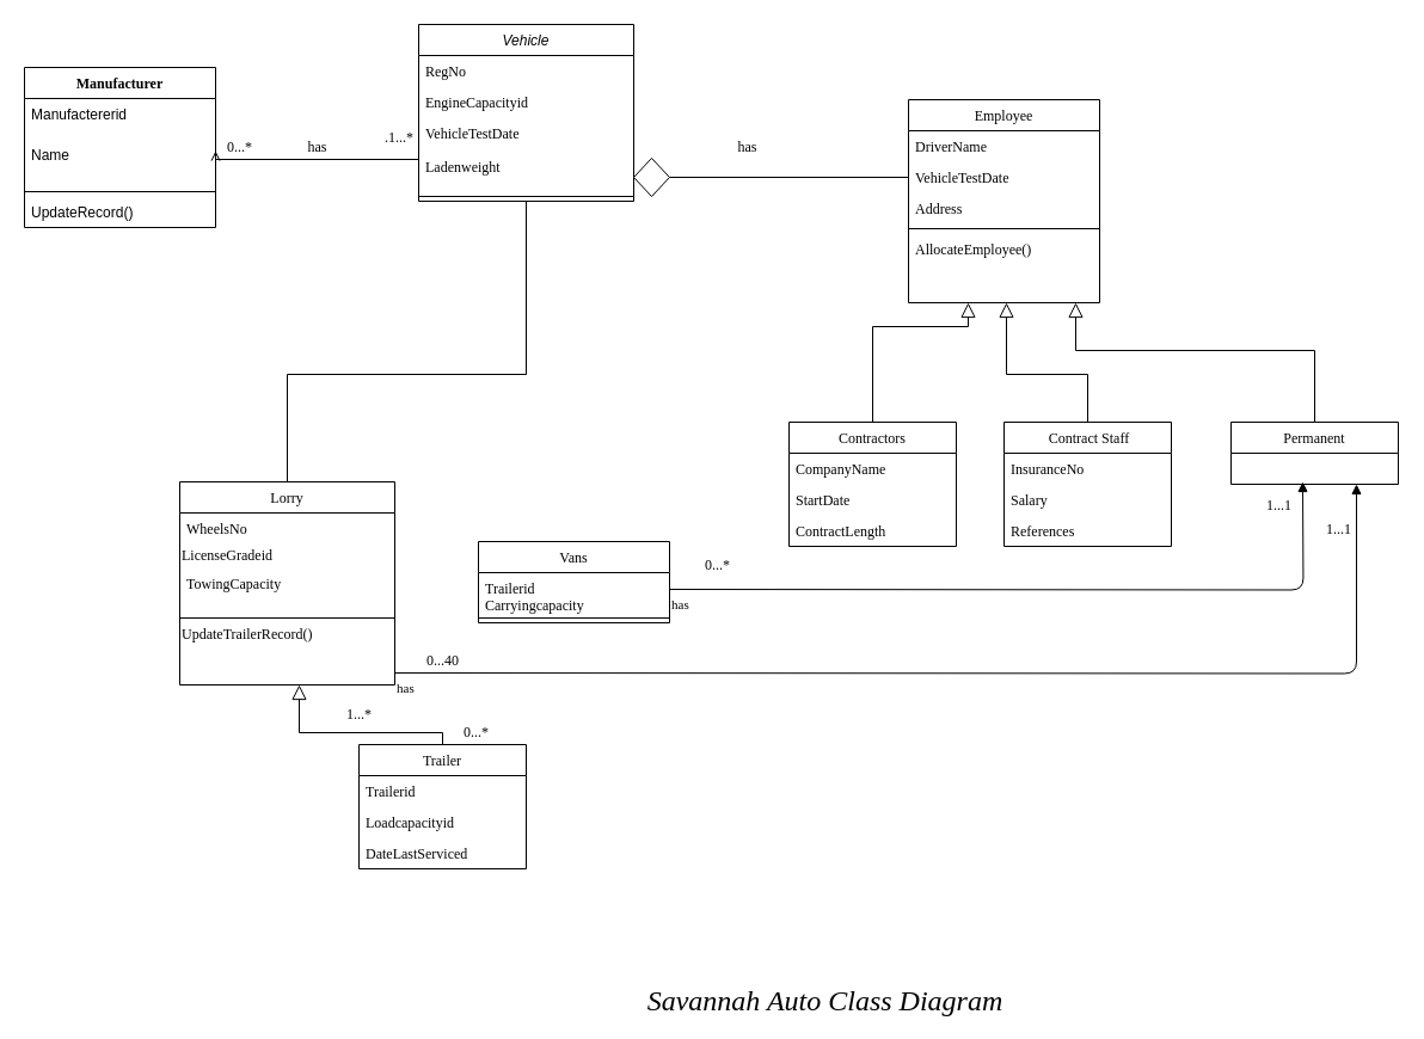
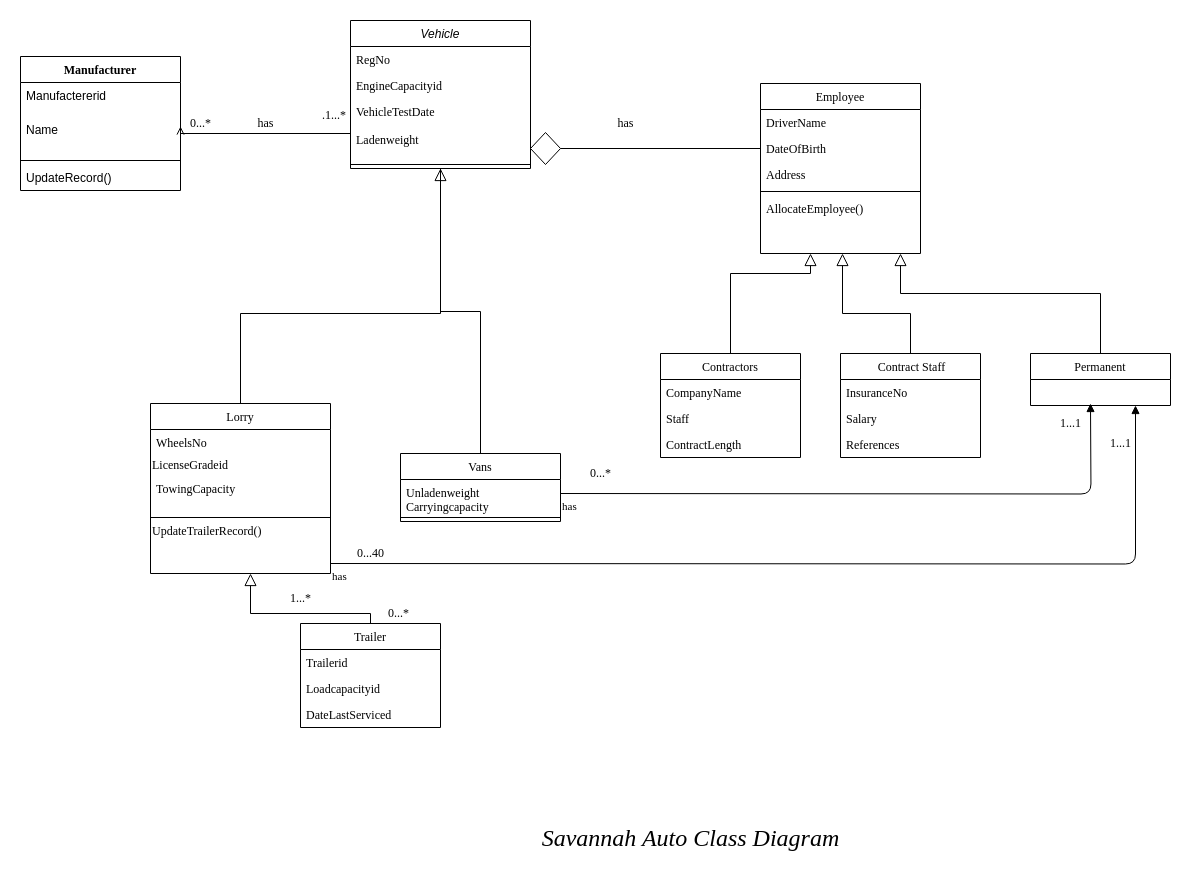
- <mxCell id="20" value="VehicleTestDate" style="text;align=left;verticalAlign=top;spacingLeft=4;spacingRight=4;overflow=hidden;rotatable=0;points=[[0,0.5],[1,0.5]];portConstraint=eastwest;rounded=0;shadow=0;html=0;fontFamily=Lucida Console;" parent="18" vertex="1"><mxGeometry y="52" width="160" height="26" as="geometry" /></mxCell>
+ <mxCell id="20" value="DateOfBirth" style="text;align=left;verticalAlign=top;spacingLeft=4;spacingRight=4;overflow=hidden;rotatable=0;points=[[0,0.5],[1,0.5]];portConstraint=eastwest;rounded=0;shadow=0;html=0;fontFamily=Lucida Console;" parent="18" vertex="1"><mxGeometry y="52" width="160" height="26" as="geometry" /></mxCell>
+ <mxCell id="17" value="" style="endArrow=block;endSize=10;endFill=0;shadow=0;strokeWidth=1;rounded=0;edgeStyle=elbowEdgeStyle;elbow=vertical;fontFamily=Lucida Console;" parent="1" source="14" target="2" edge="1"><mxGeometry width="160" relative="1" as="geometry"><mxPoint x="240" y="366" as="sourcePoint" /><mxPoint x="340" y="264" as="targetPoint" /></mxGeometry></mxCell>
- <mxCell id="30" value="StartDate" style="text;strokeColor=none;fillColor=none;align=left;verticalAlign=top;spacingLeft=4;spacingRight=4;overflow=hidden;rotatable=0;points=[[0,0.5],[1,0.5]];portConstraint=eastwest;fontFamily=Lucida Console;" vertex="1" parent="28"><mxGeometry y="52" width="140" height="26" as="geometry" /></mxCell>
+ <mxCell id="30" value="Staff" style="text;strokeColor=none;fillColor=none;align=left;verticalAlign=top;spacingLeft=4;spacingRight=4;overflow=hidden;rotatable=0;points=[[0,0.5],[1,0.5]];portConstraint=eastwest;fontFamily=Lucida Console;" vertex="1" parent="28"><mxGeometry y="52" width="140" height="26" as="geometry" /></mxCell>
- <mxCell id="15" value="Trailerid&#10;Carryingcapacity" style="text;align=left;verticalAlign=top;spacingLeft=4;spacingRight=4;overflow=hidden;rotatable=0;points=[[0,0.5],[1,0.5]];portConstraint=eastwest;fontFamily=Lucida Console;" parent="14" vertex="1"><mxGeometry y="26" width="160" height="34" as="geometry" /></mxCell>
+ <mxCell id="15" value="Unladenweight&#10;Carryingcapacity" style="text;align=left;verticalAlign=top;spacingLeft=4;spacingRight=4;overflow=hidden;rotatable=0;points=[[0,0.5],[1,0.5]];portConstraint=eastwest;fontFamily=Lucida Console;" parent="14" vertex="1"><mxGeometry y="26" width="160" height="34" as="geometry" /></mxCell>
